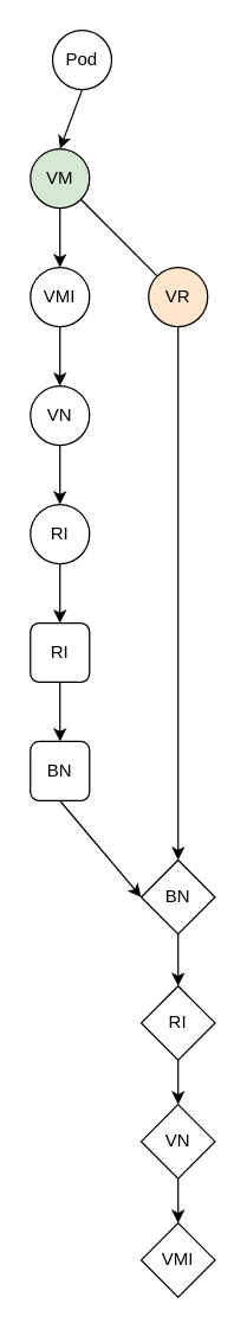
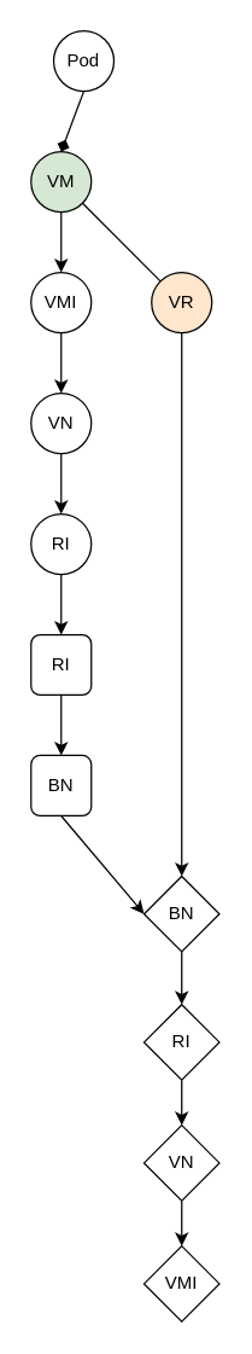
- <mxCell id="2" style="edgeStyle=none;rounded=0;orthogonalLoop=1;jettySize=auto;html=1;exitX=0.5;exitY=1;exitDx=0;exitDy=0;entryX=0.5;entryY=0;entryDx=0;entryDy=0;" edge="1" parent="1" source="3" target="5"><mxGeometry relative="1" as="geometry" /></mxCell>
+ <mxCell id="2" style="edgeStyle=none;rounded=0;orthogonalLoop=1;jettySize=auto;html=1;exitX=0.5;exitY=1;exitDx=0;exitDy=0;entryX=0.5;entryY=0;entryDx=0;entryDy=0;endArrow=diamond;" edge="1" parent="1" source="3" target="5"><mxGeometry relative="1" as="geometry" /></mxCell>
